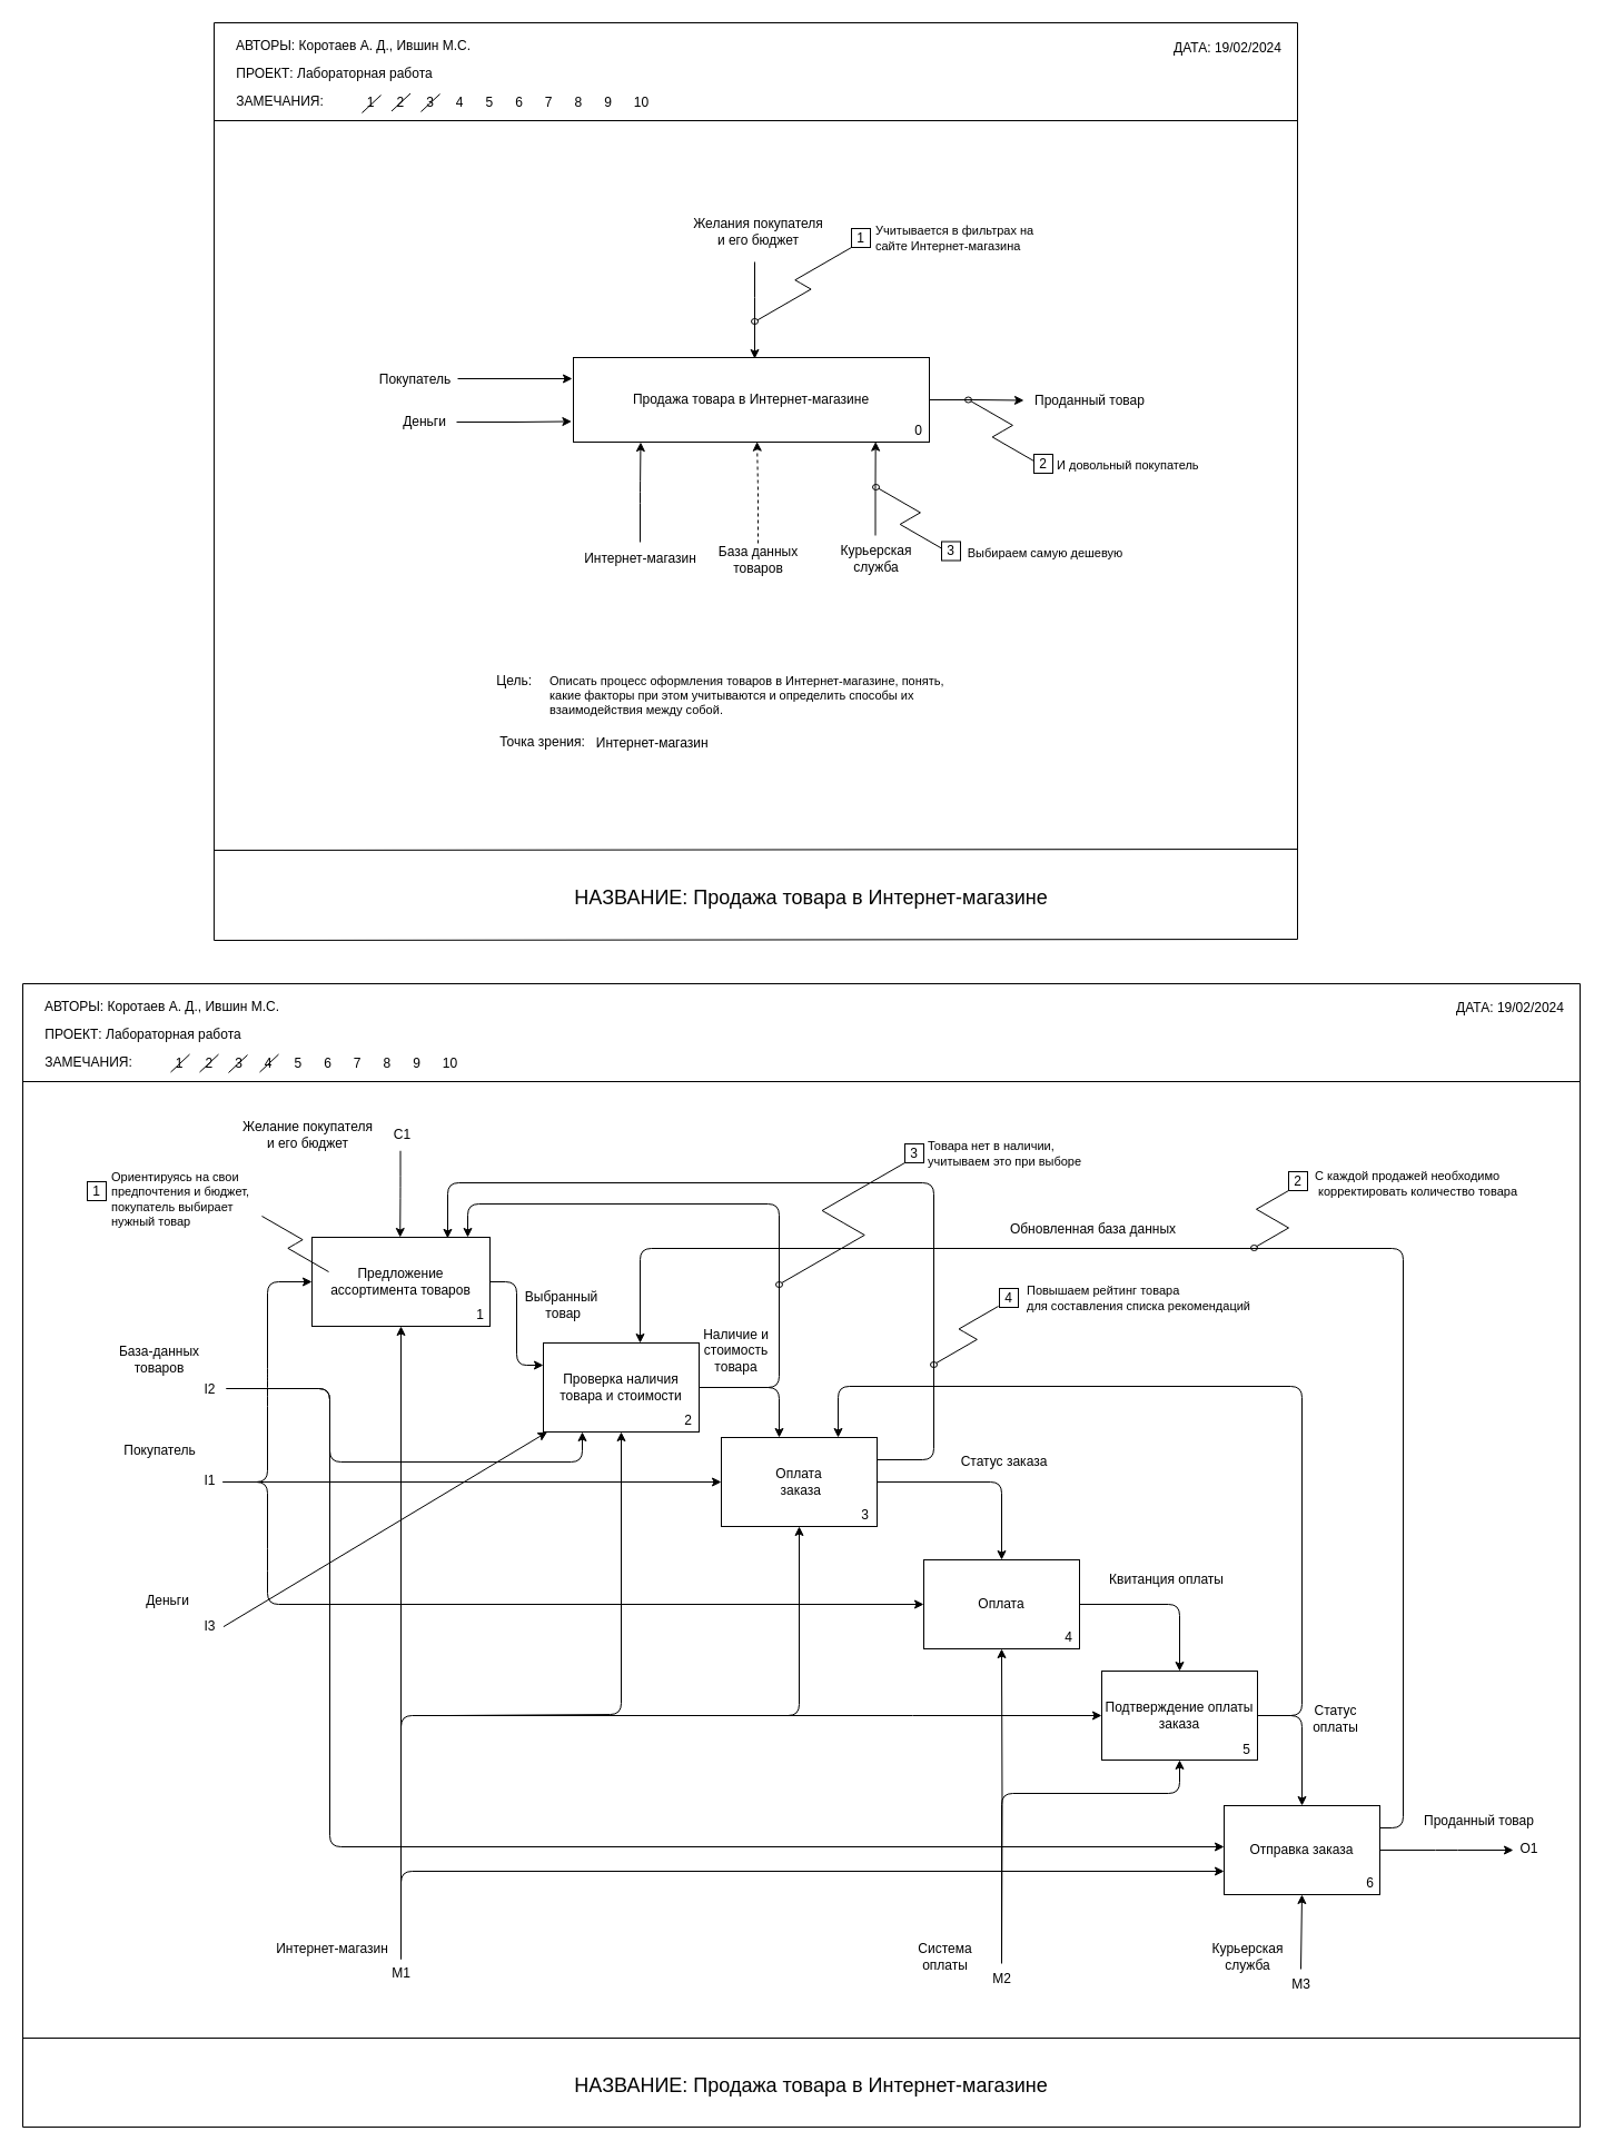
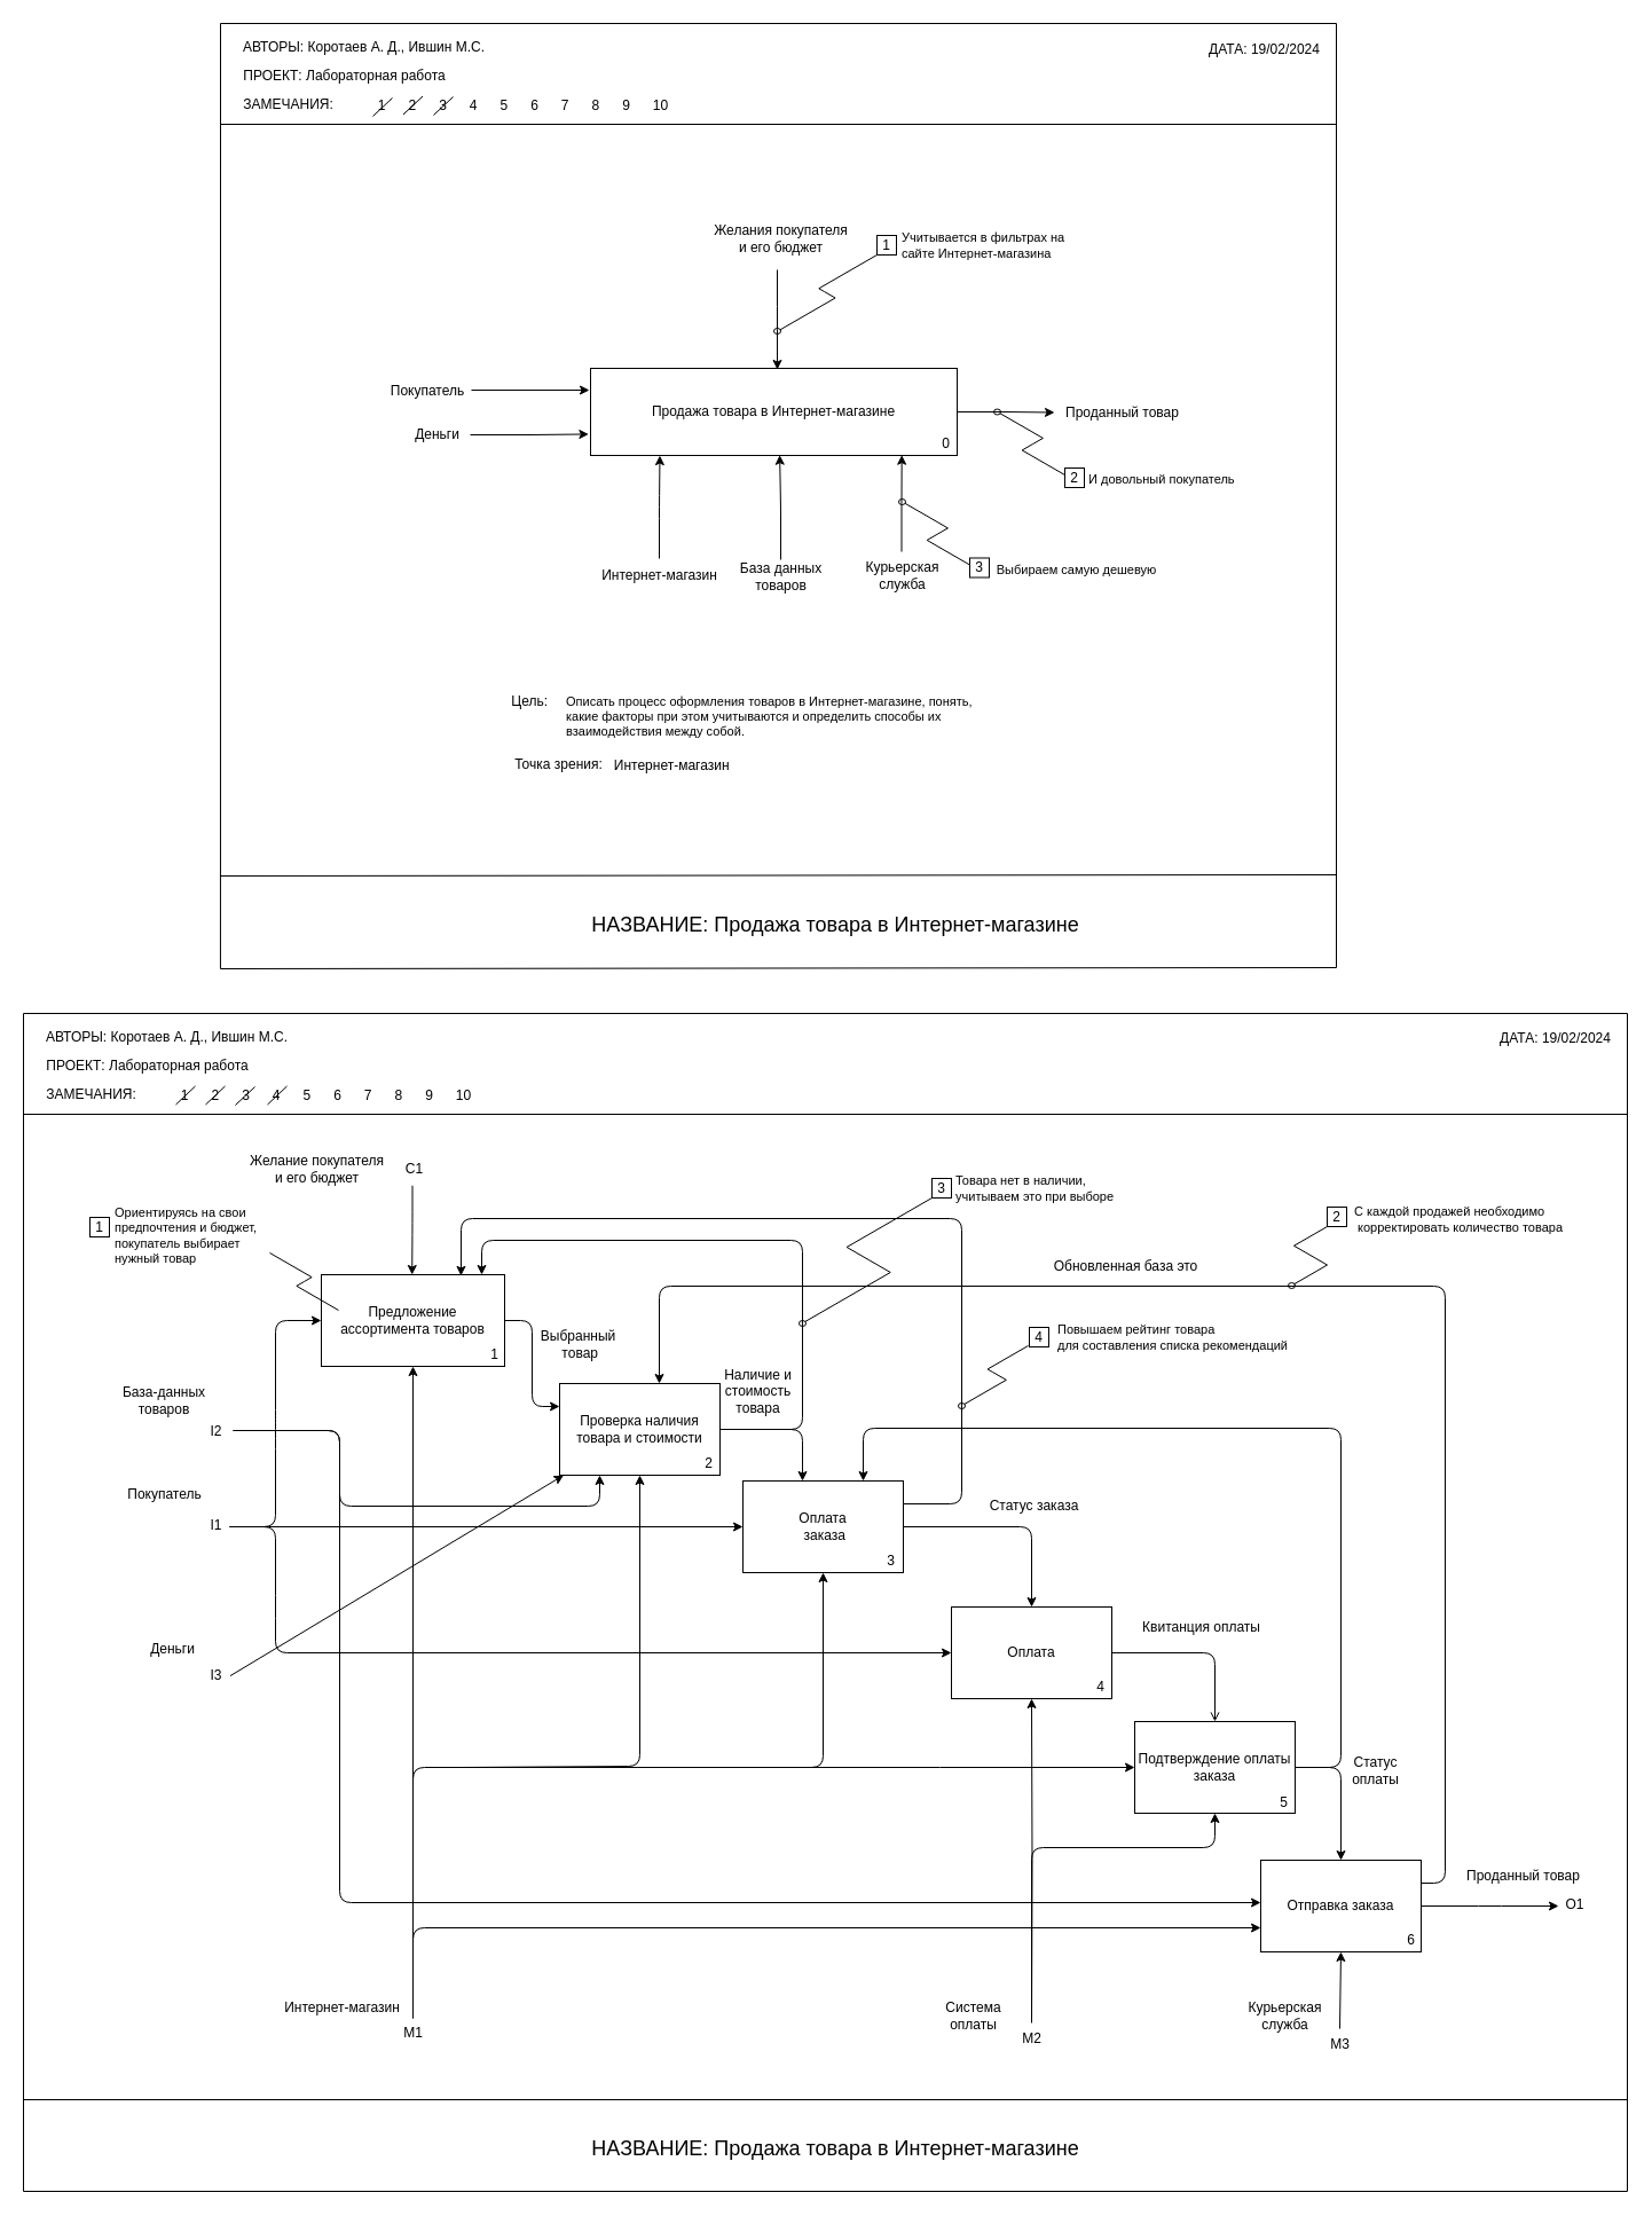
- <mxCell id="99" style="edgeStyle=orthogonalEdgeStyle;rounded=1;orthogonalLoop=1;jettySize=auto;html=1;entryX=0.516;entryY=0.996;entryDx=0;entryDy=0;entryPerimeter=0;strokeColor=default;align=center;verticalAlign=middle;fontFamily=Helvetica;fontSize=11;fontColor=default;labelBackgroundColor=default;endArrow=classic;dashed=1;" edge="1" parent="1" source="88" target="78"><mxGeometry relative="1" as="geometry" /></mxCell>
+ <mxCell id="99" style="edgeStyle=orthogonalEdgeStyle;rounded=1;orthogonalLoop=1;jettySize=auto;html=1;entryX=0.516;entryY=0.996;entryDx=0;entryDy=0;entryPerimeter=0;strokeColor=default;align=center;verticalAlign=middle;fontFamily=Helvetica;fontSize=11;fontColor=default;labelBackgroundColor=default;endArrow=classic;" edge="1" parent="1" source="88" target="78"><mxGeometry relative="1" as="geometry" /></mxCell>
- <mxCell id="63" value="Обновленная база данных" style="text;html=1;align=center;verticalAlign=middle;resizable=0;points=[];autosize=1;strokeColor=none;fillColor=none;" vertex="1" parent="1"><mxGeometry x="898" y="1091" width="168" height="27" as="geometry" /></mxCell>
+ <mxCell id="63" value="Обновленная база это" style="text;html=1;align=center;verticalAlign=middle;resizable=0;points=[];autosize=1;strokeColor=none;fillColor=none;" vertex="1" parent="1"><mxGeometry x="898" y="1091" width="168" height="27" as="geometry" /></mxCell>
- <mxCell id="38" style="edgeStyle=orthogonalEdgeStyle;rounded=1;orthogonalLoop=1;jettySize=auto;html=1;strokeColor=default;align=center;verticalAlign=middle;fontFamily=Helvetica;fontSize=11;fontColor=default;labelBackgroundColor=default;endArrow=classic;" edge="1" parent="1" source="39" target="49"><mxGeometry relative="1" as="geometry" /></mxCell>
+ <mxCell id="38" style="edgeStyle=orthogonalEdgeStyle;rounded=1;orthogonalLoop=1;jettySize=auto;html=1;strokeColor=default;align=center;verticalAlign=middle;fontFamily=Helvetica;fontSize=11;fontColor=default;labelBackgroundColor=default;endArrow=open;" edge="1" parent="1" source="39" target="49"><mxGeometry relative="1" as="geometry" /></mxCell>
